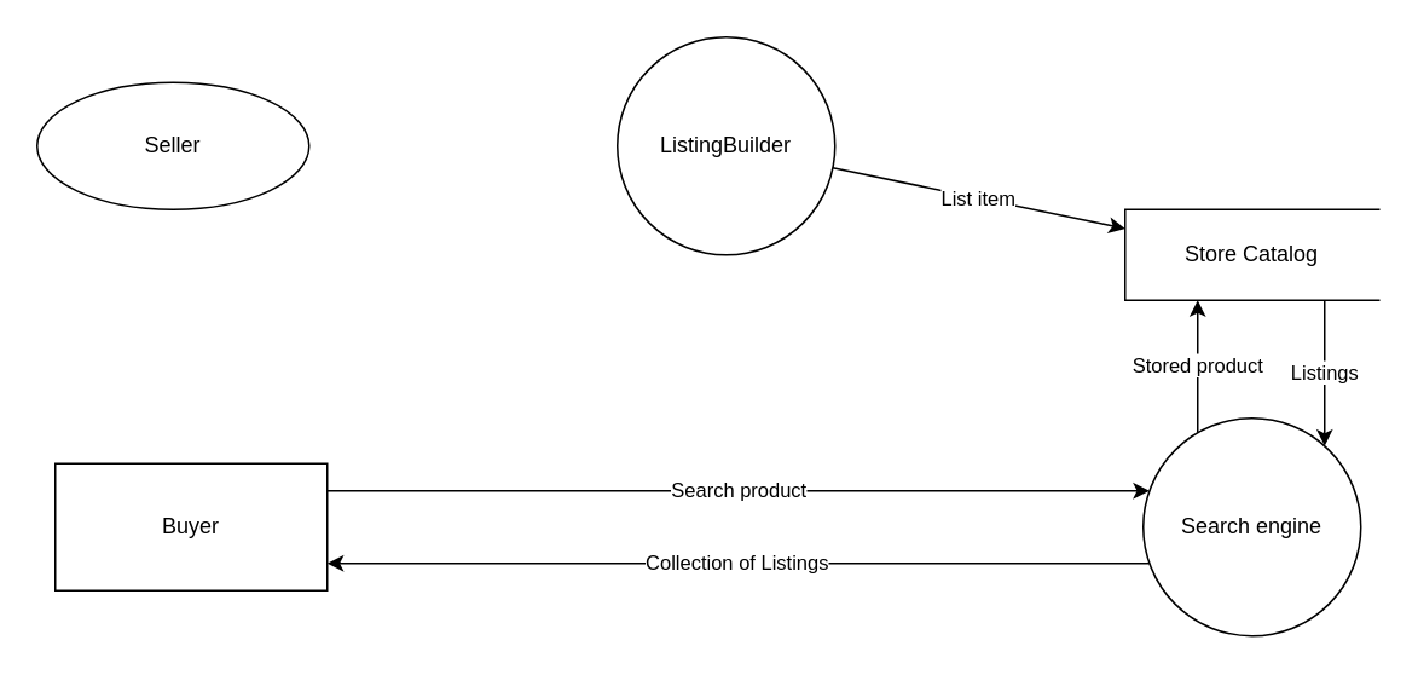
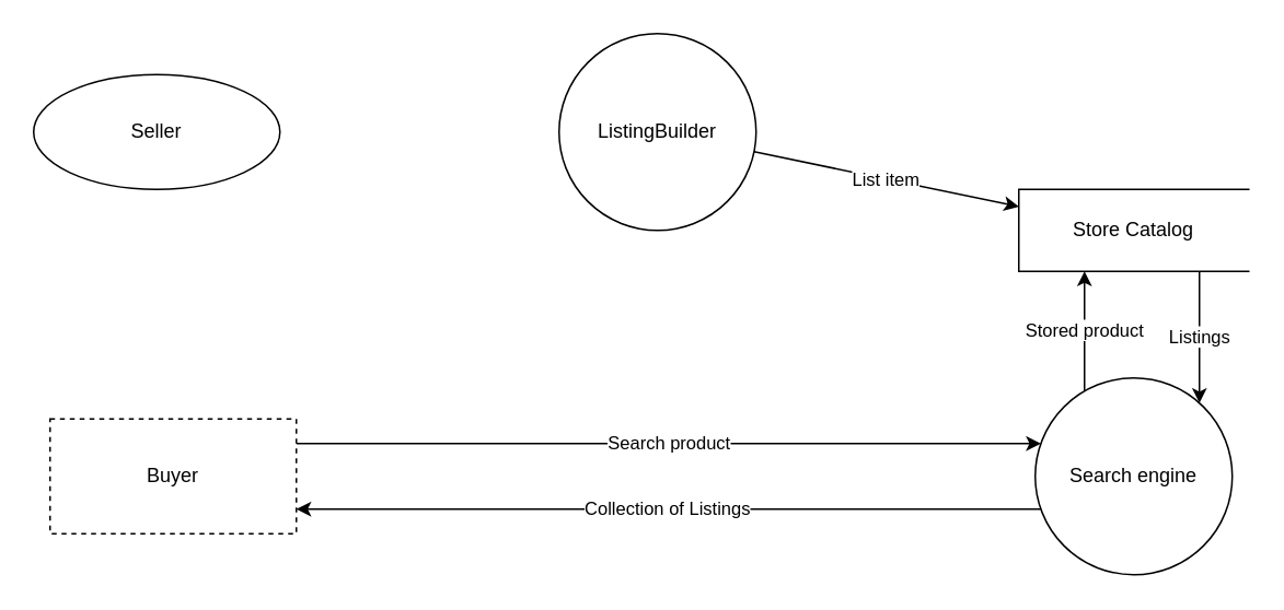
- <mxCell id="8" value="Buyer" style="html=1;dashed=0;whiteSpace=wrap;" vertex="1" parent="1"><mxGeometry x="30" y="255" width="150" height="70" as="geometry" /></mxCell>
+ <mxCell id="8" value="Buyer" style="html=1;dashed=1;whiteSpace=wrap;" vertex="1" parent="1"><mxGeometry x="30" y="255" width="150" height="70" as="geometry" /></mxCell>
